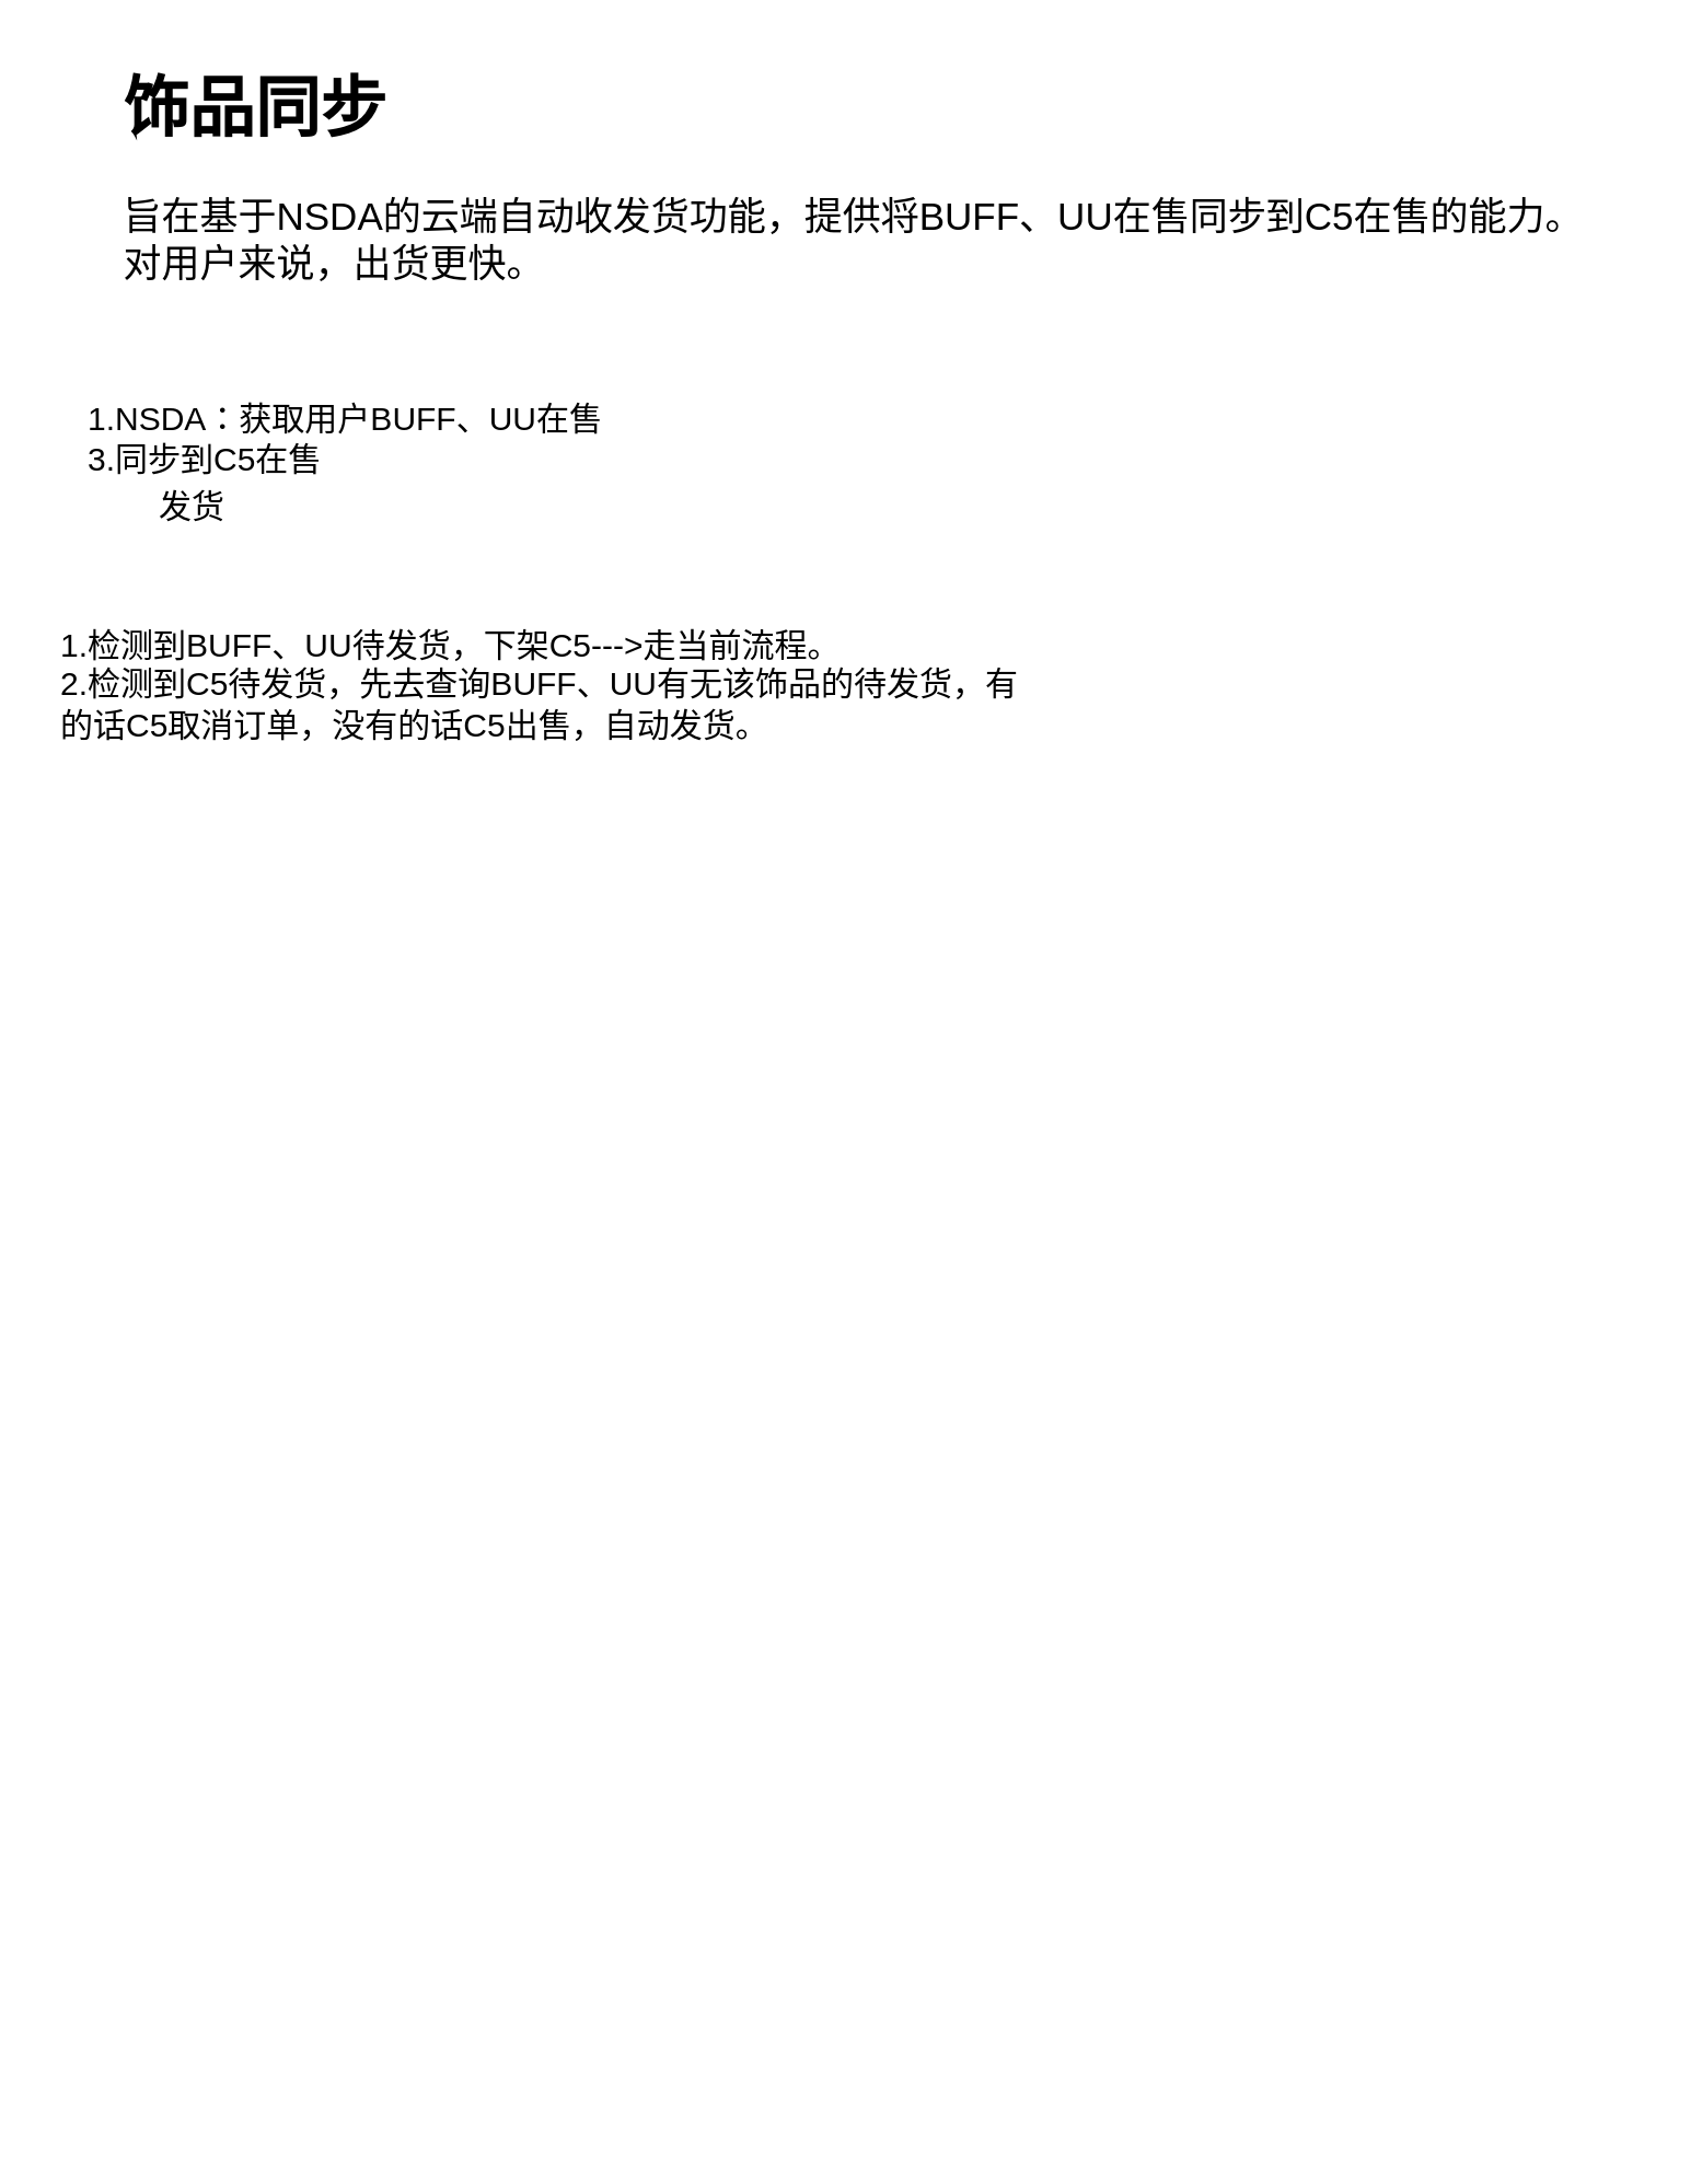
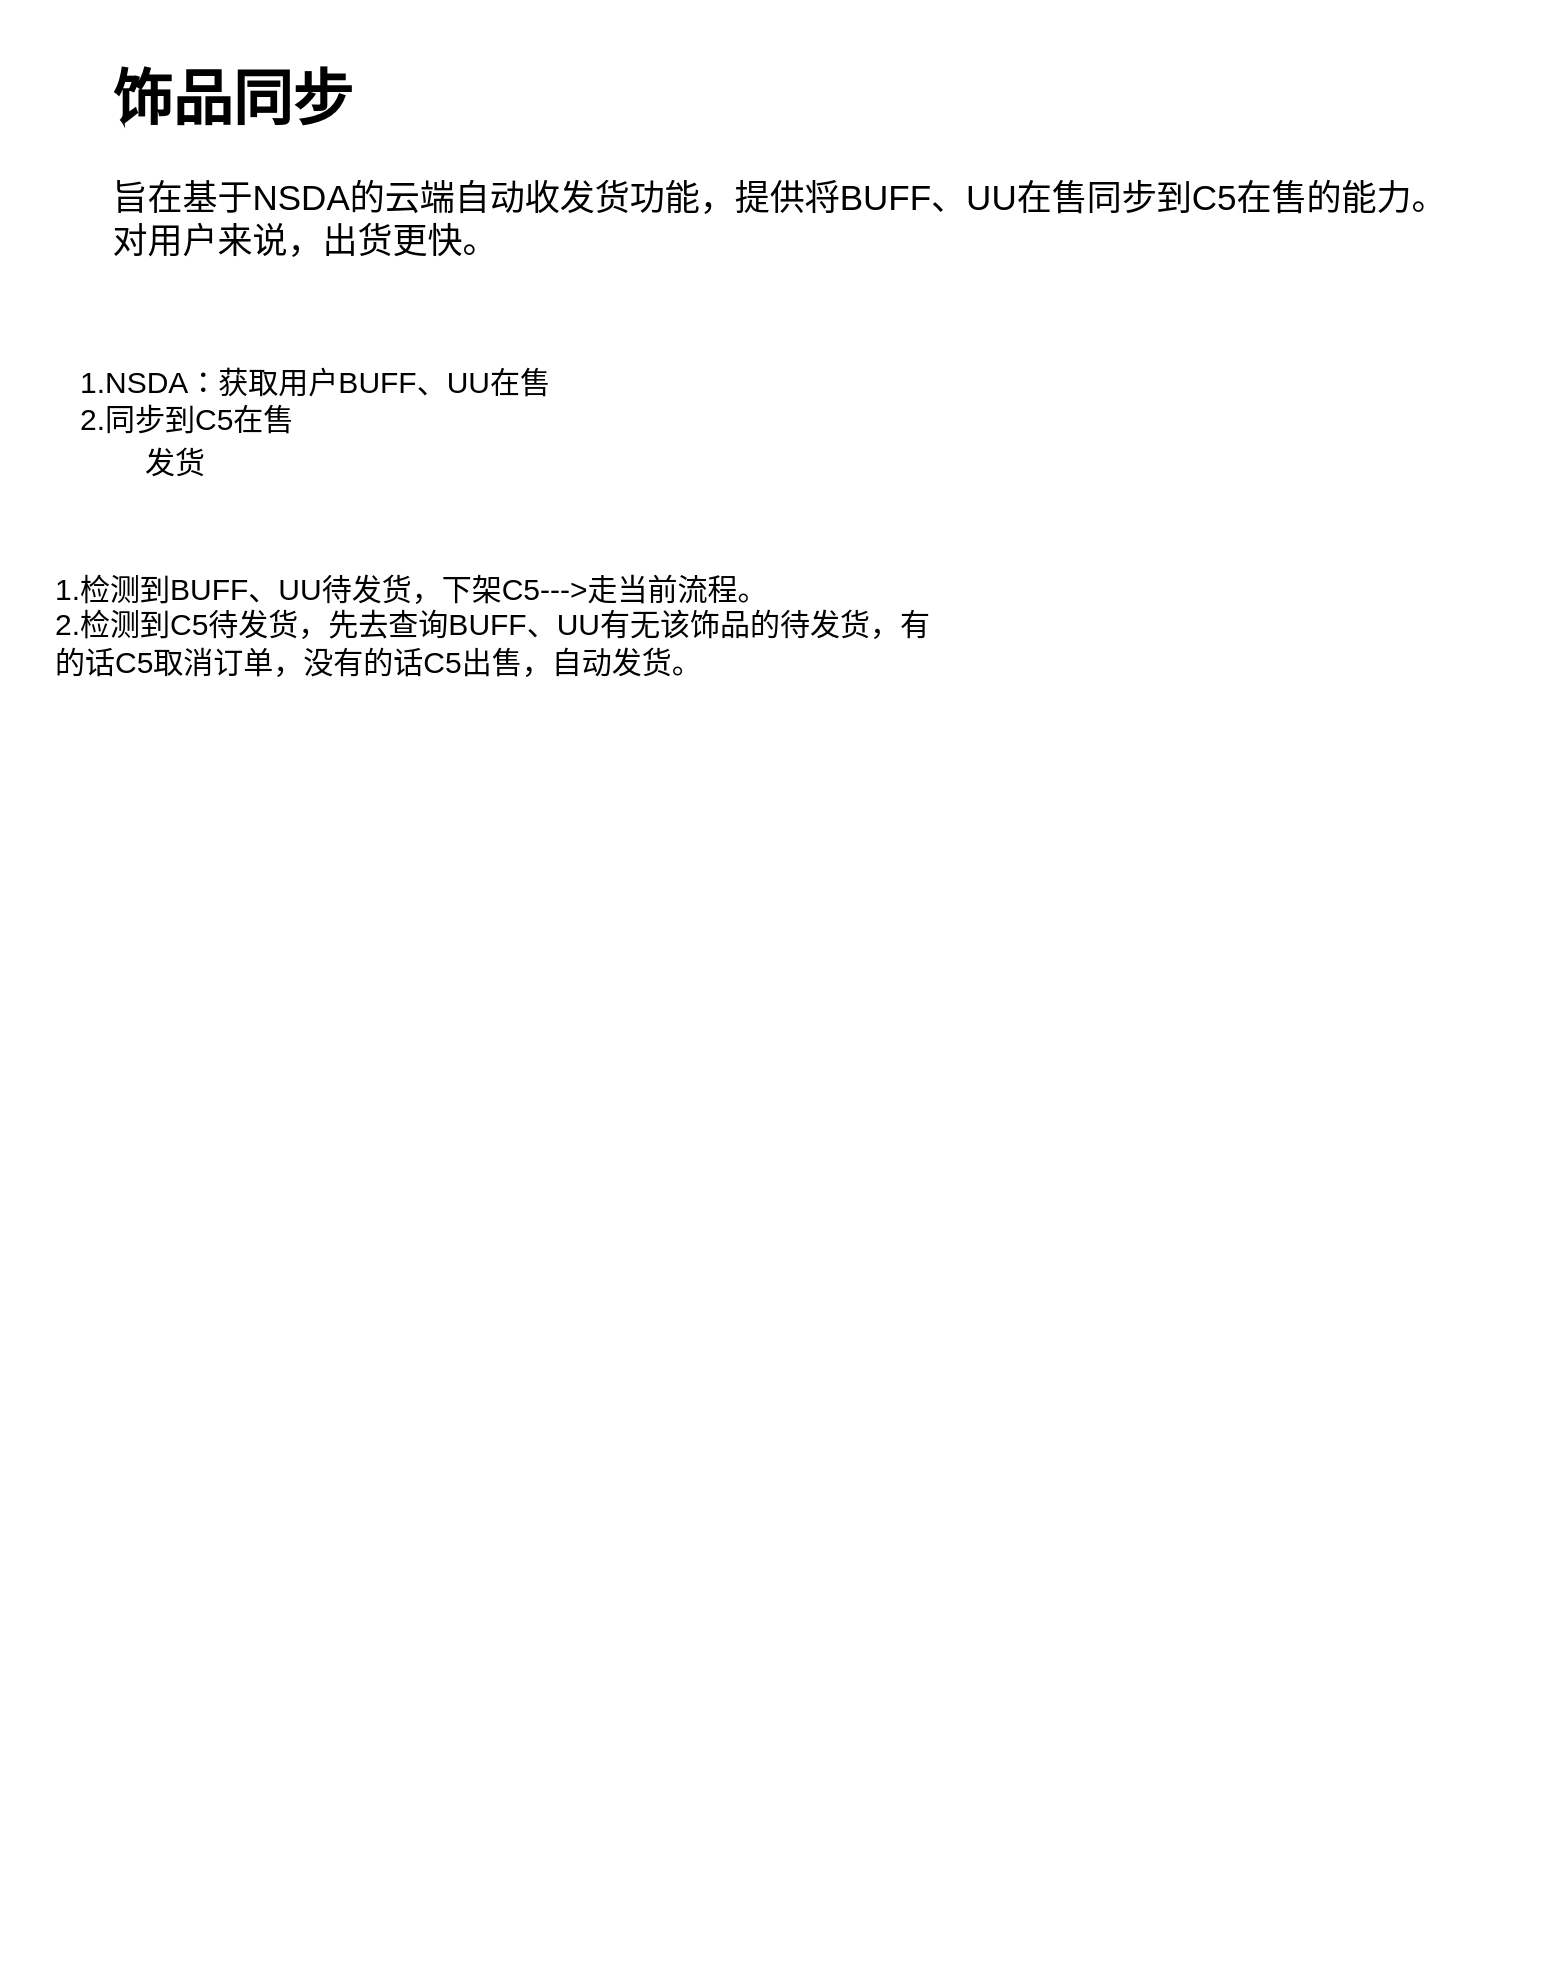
- <mxCell id="3" value="1.NSDA：获取用户BUFF、UU在售&lt;br&gt;3.同步到C5在售" style="text;html=1;strokeColor=none;fillColor=none;align=left;verticalAlign=middle;whiteSpace=wrap;rounded=0;" vertex="1" parent="1"><mxGeometry x="30" y="140" width="280" height="40" as="geometry" /></mxCell>
+ <mxCell id="3" value="1.NSDA：获取用户BUFF、UU在售&lt;br&gt;2.同步到C5在售" style="text;html=1;strokeColor=none;fillColor=none;align=left;verticalAlign=middle;whiteSpace=wrap;rounded=0;" vertex="1" parent="1"><mxGeometry x="30" y="140" width="280" height="40" as="geometry" /></mxCell>
